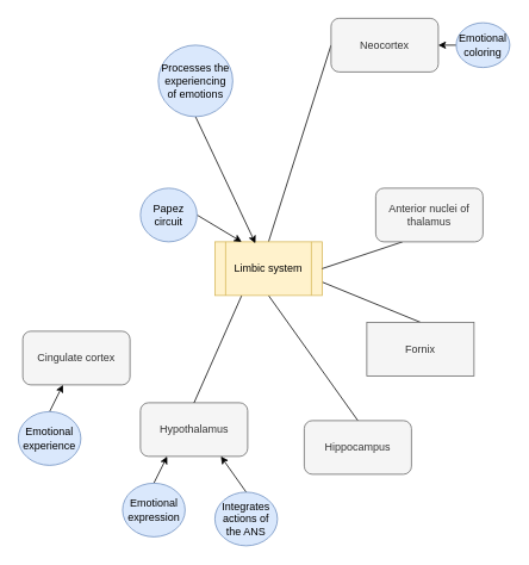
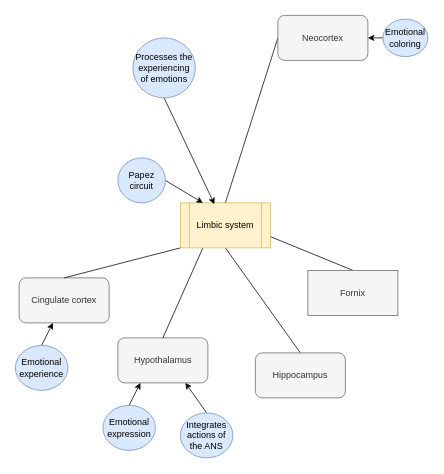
- <mxCell id="20" value="Anterior nuclei of thalamus" style="rounded=1;whiteSpace=wrap;html=1;fillColor=#f5f5f5;strokeColor=#666666;fontColor=#333333;" parent="1" vertex="1"><mxGeometry x="420" y="210" width="120" height="60" as="geometry" /></mxCell>
- <mxCell id="19" style="edgeStyle=none;rounded=0;jumpStyle=none;orthogonalLoop=1;jettySize=auto;html=1;exitX=0.25;exitY=1;exitDx=0;exitDy=0;entryX=1;entryY=0.5;entryDx=0;entryDy=0;startArrow=none;startFill=0;endArrow=none;endFill=0;" parent="1" source="20" target="10" edge="1"><mxGeometry relative="1" as="geometry" /></mxCell>
+ <mxCell id="9" style="edgeStyle=none;rounded=0;jumpStyle=none;orthogonalLoop=1;jettySize=auto;html=1;exitX=0;exitY=1;exitDx=0;exitDy=0;entryX=0.5;entryY=0;entryDx=0;entryDy=0;startArrow=none;startFill=0;endArrow=none;endFill=0;" parent="1" source="10" target="2" edge="1"><mxGeometry relative="1" as="geometry" /></mxCell>
